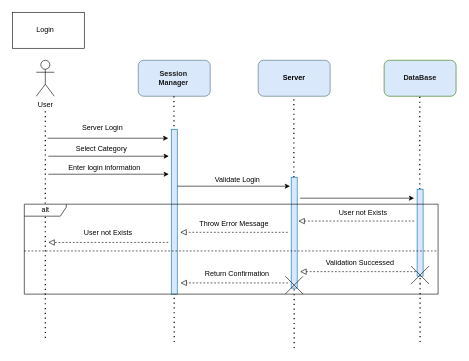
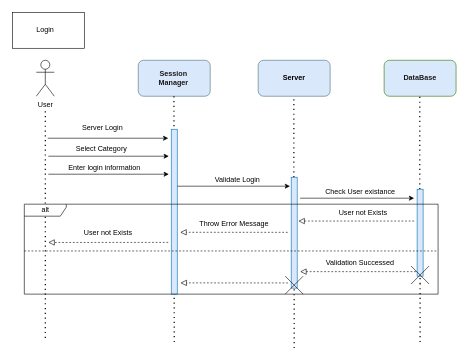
+ <mxCell id="21" value="Check User existance" style="text;html=1;align=center;verticalAlign=middle;resizable=0;points=[];autosize=1;strokeColor=none;fillColor=none;" parent="1" vertex="1"><mxGeometry x="530" y="305" width="140" height="30" as="geometry" /></mxCell>
- <mxCell id="38" value="Return Confirmation" style="text;html=1;strokeColor=none;fillColor=none;align=center;verticalAlign=middle;whiteSpace=wrap;rounded=0;" parent="27" vertex="1"><mxGeometry x="300" y="103.125" width="110" height="28.125" as="geometry" /></mxCell>
